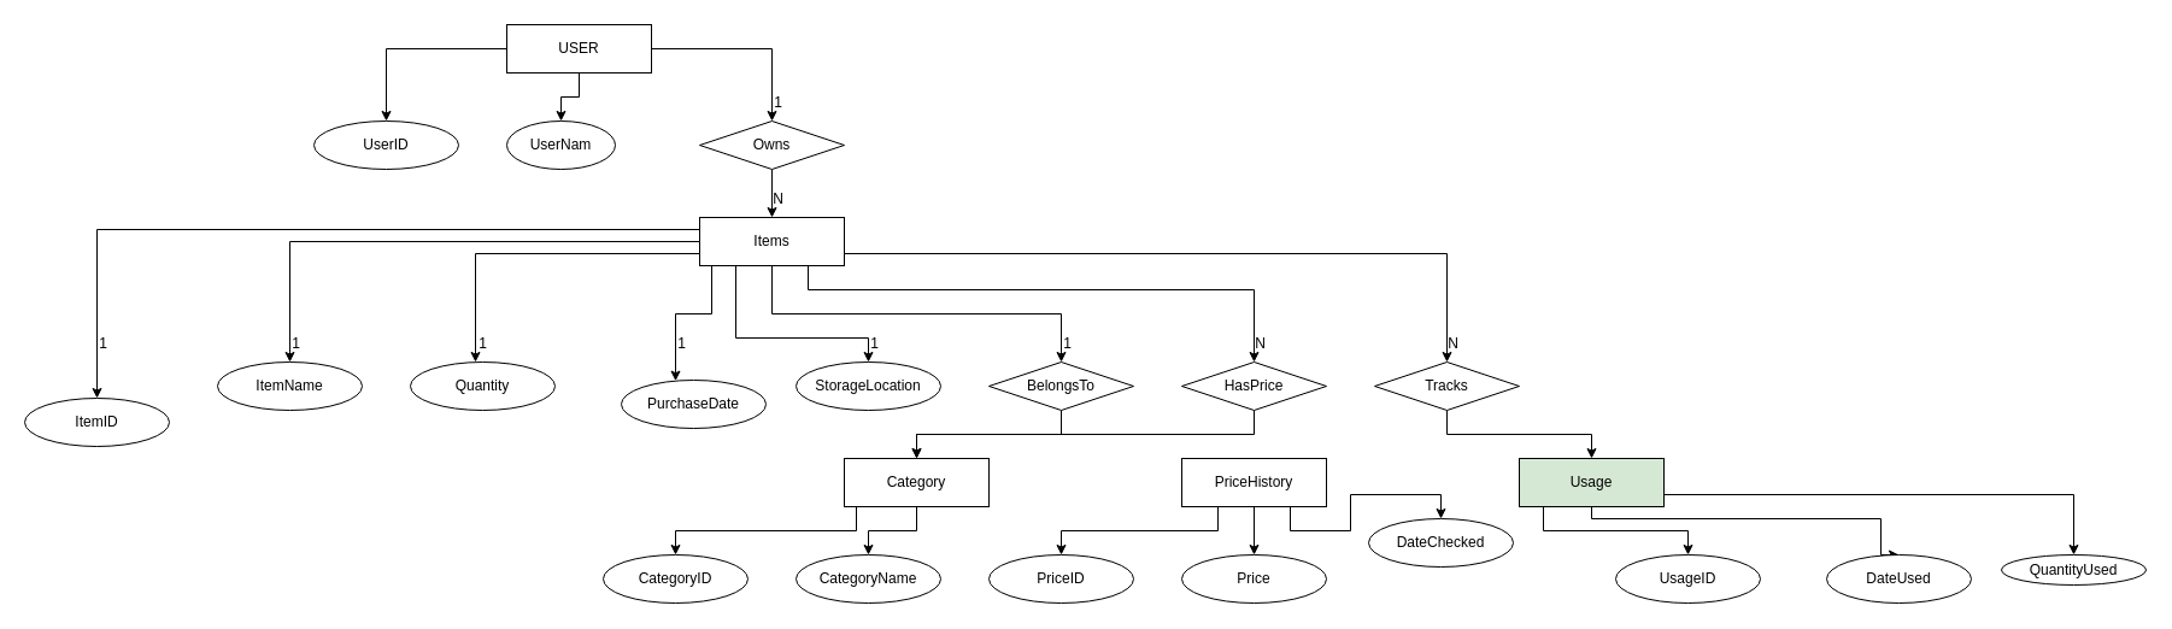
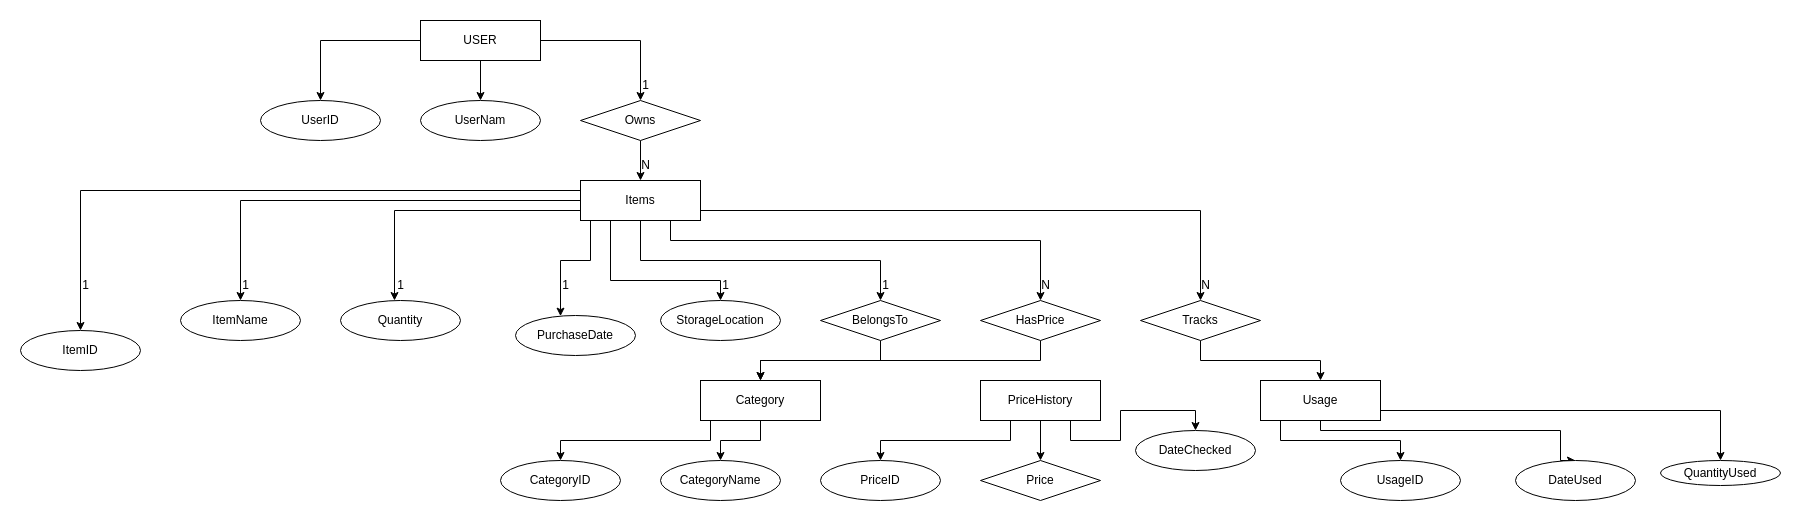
- <mxCell id="6" value="UserNam" style="ellipse;whiteSpace=wrap;html=1;" vertex="1" parent="1"><mxGeometry x="420" y="100" width="90" height="40" as="geometry" /></mxCell>
+ <mxCell id="6" value="UserNam" style="ellipse;whiteSpace=wrap;html=1;" vertex="1" parent="1"><mxGeometry x="420" y="100" width="120" height="40" as="geometry" /></mxCell>
- <mxCell id="45" value="Usage" style="rounded=0;whiteSpace=wrap;html=1;fillColor=#d5e8d4;" vertex="1" parent="1"><mxGeometry x="1260" y="380" width="120" height="40" as="geometry" /></mxCell>
+ <mxCell id="45" value="Usage" style="rounded=0;whiteSpace=wrap;html=1;" vertex="1" parent="1"><mxGeometry x="1260" y="380" width="120" height="40" as="geometry" /></mxCell>
- <mxCell id="37" value="Price" style="ellipse;whiteSpace=wrap;html=1;" vertex="1" parent="1"><mxGeometry x="980" y="460" width="120" height="40" as="geometry" /></mxCell>
+ <mxCell id="37" value="Price" style="rhombus;whiteSpace=wrap;html=1;" vertex="1" parent="1"><mxGeometry x="980" y="460" width="120" height="40" as="geometry" /></mxCell>
